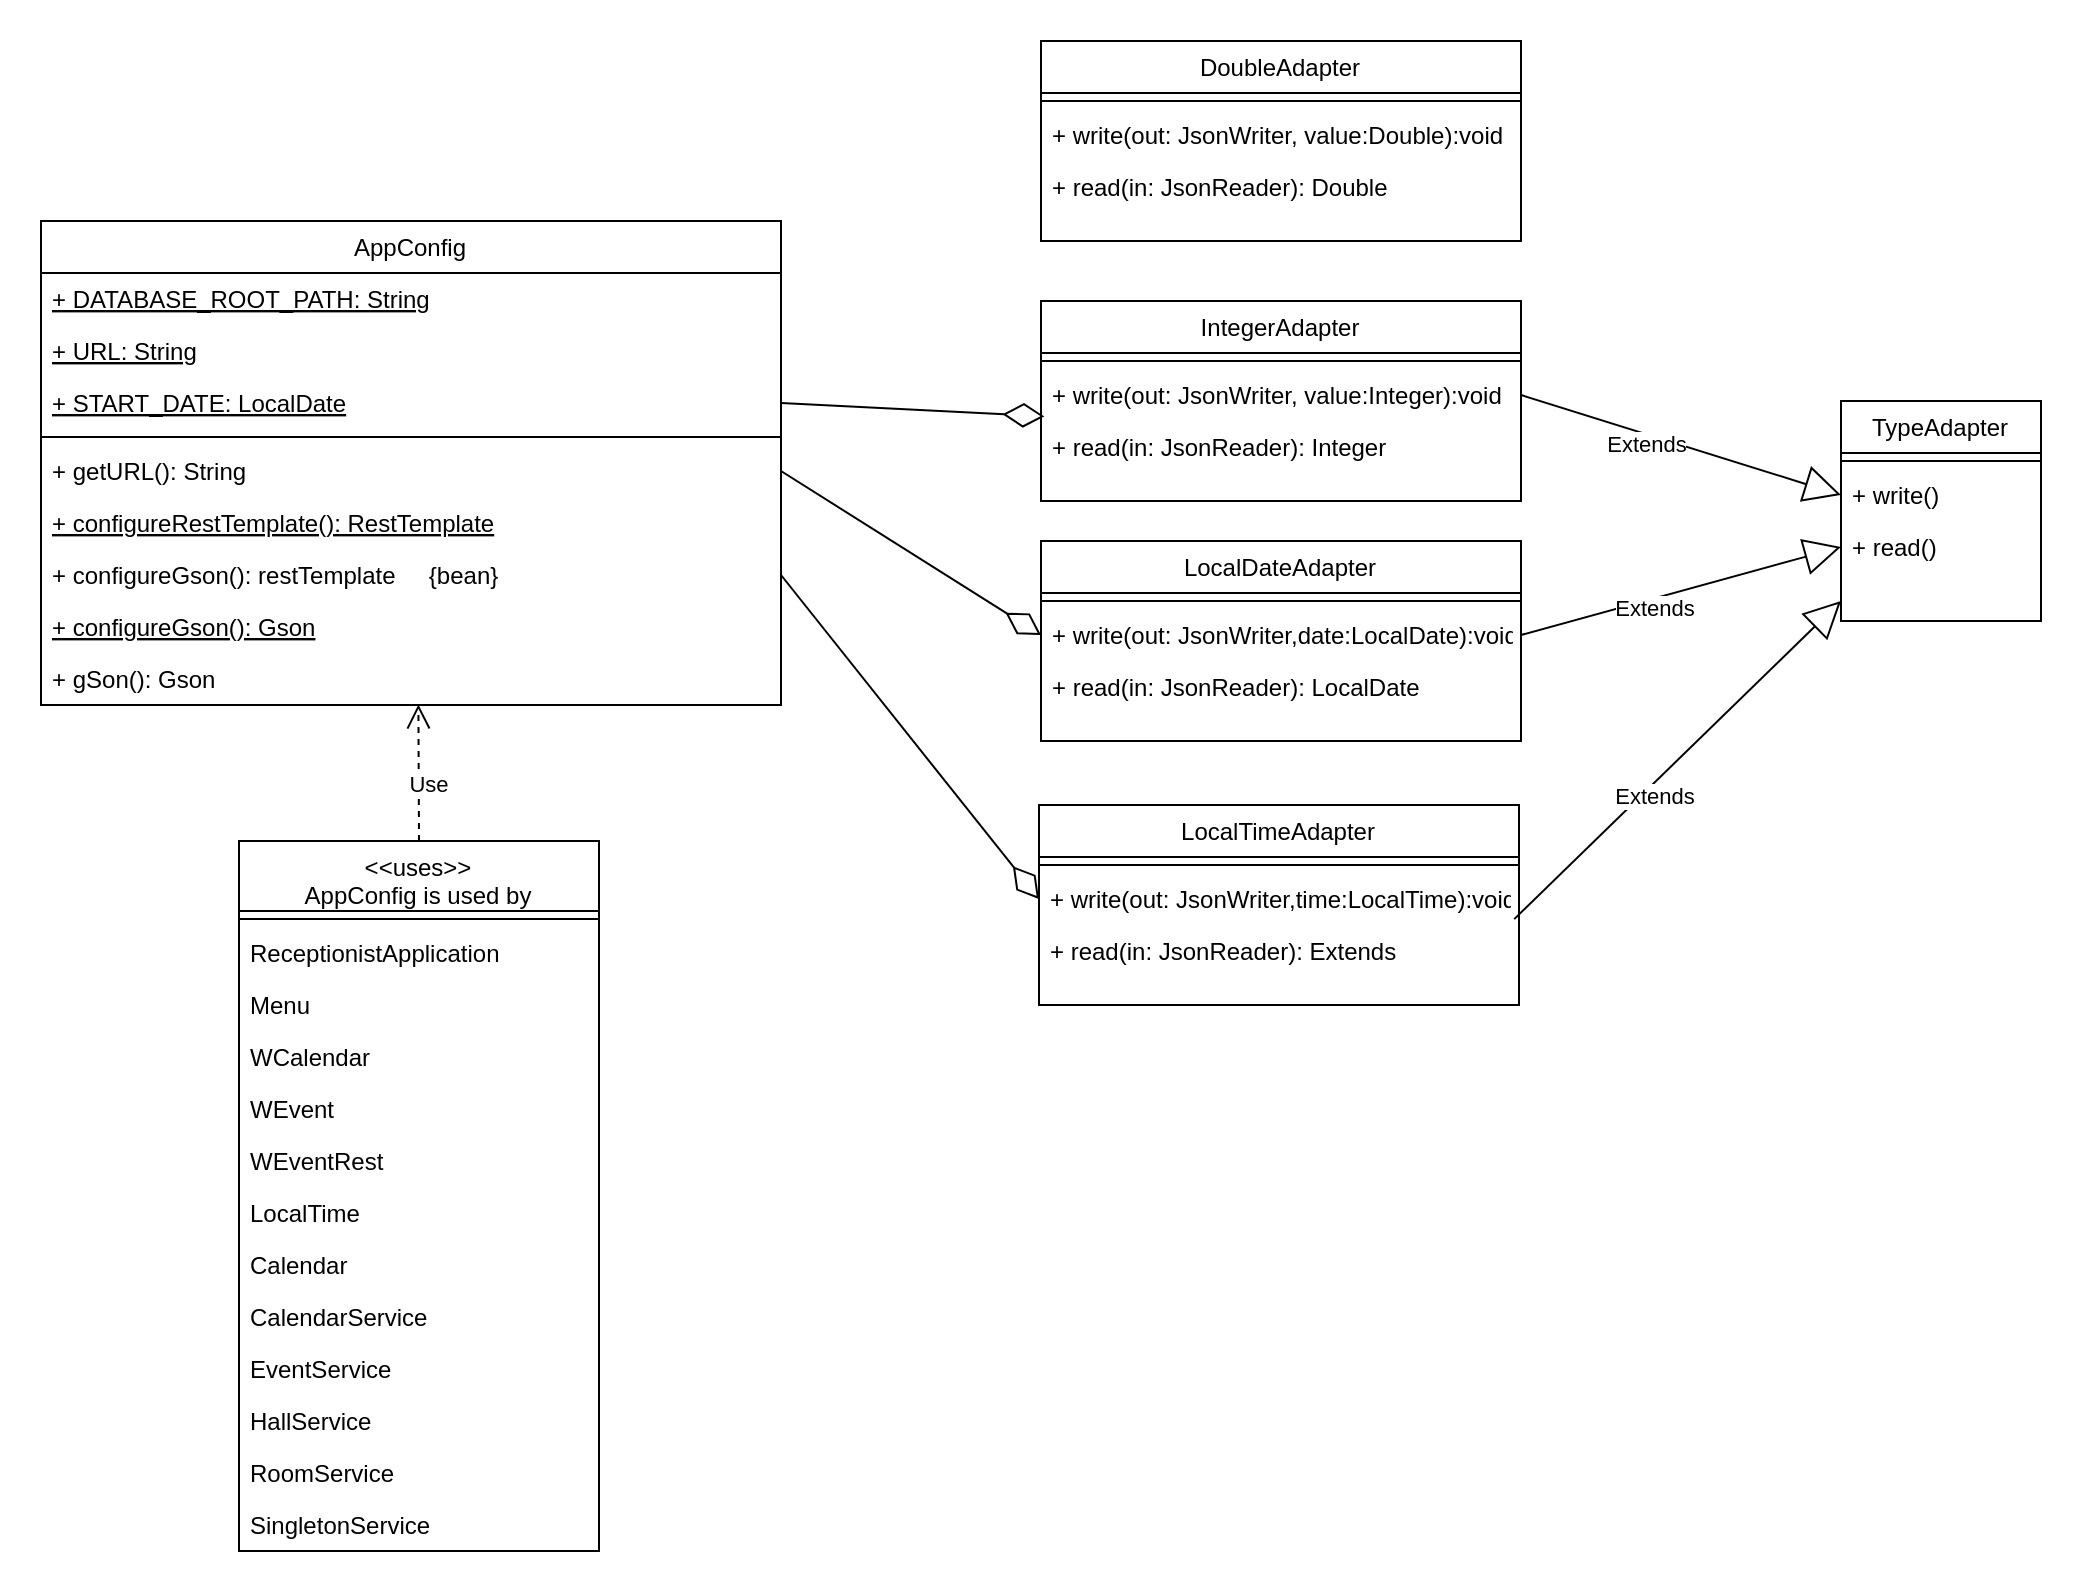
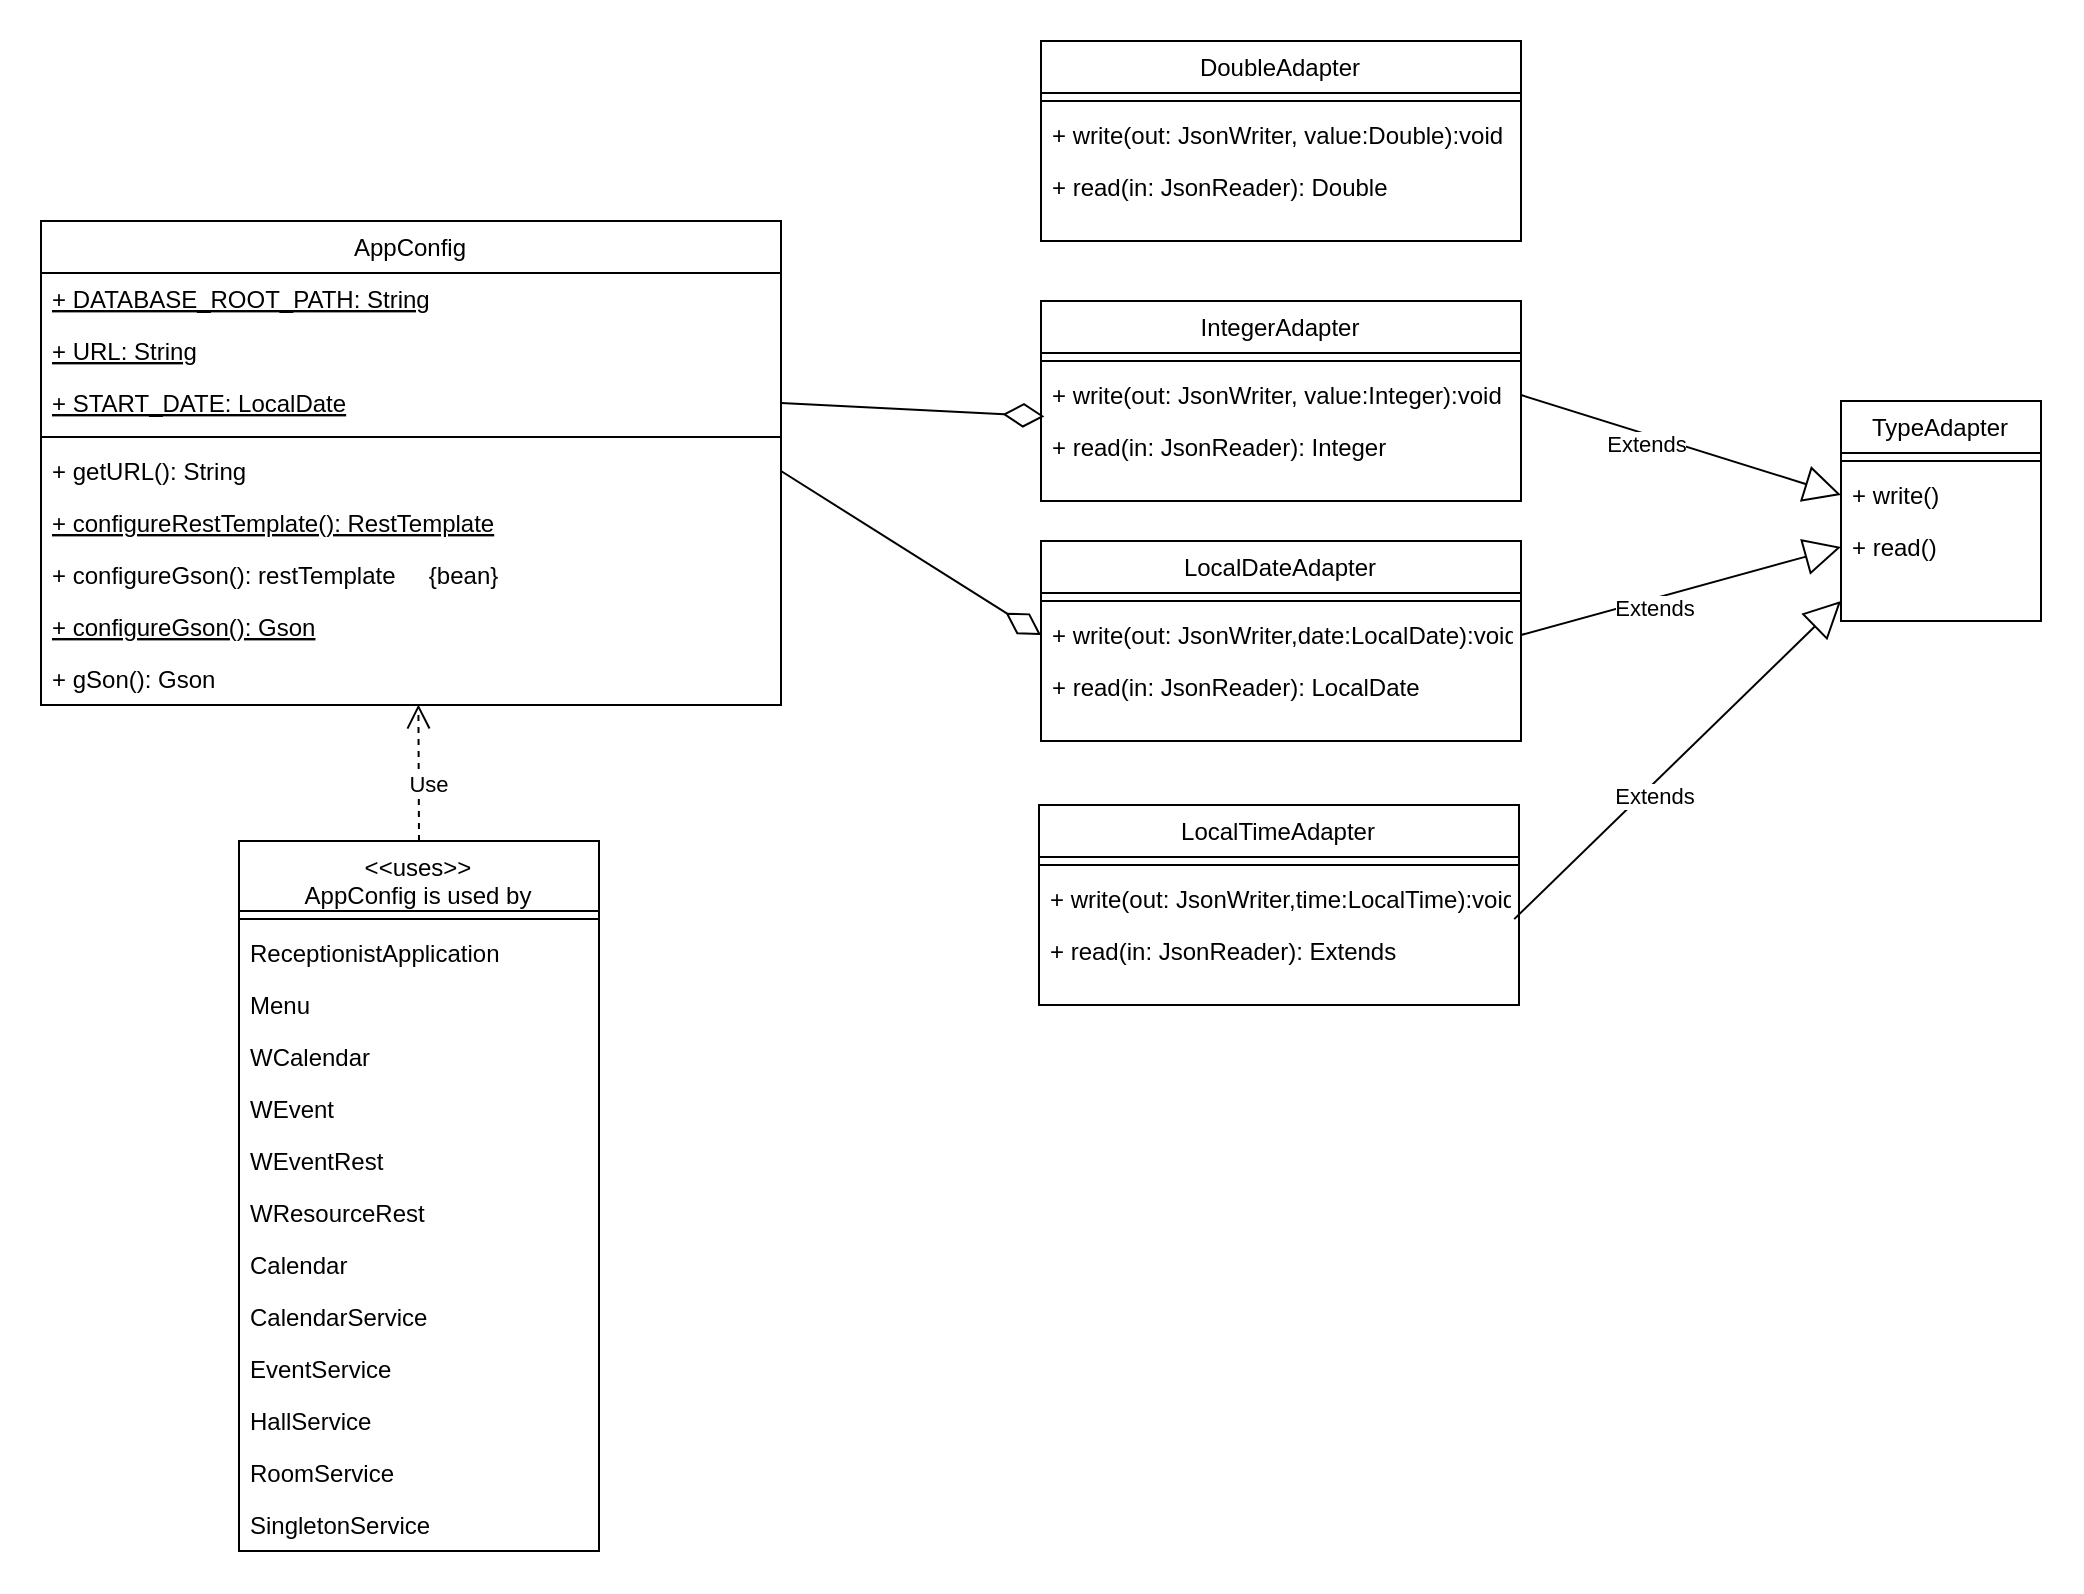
- <mxCell id="49" value="" style="endArrow=none;html=1;rounded=0;startArrow=diamondThin;startFill=0;startSize=18;entryX=1;entryY=0.5;entryDx=0;entryDy=0;exitX=0;exitY=0.5;exitDx=0;exitDy=0;" edge="1" parent="1" source="45" target="9"><mxGeometry width="50" height="50" relative="1" as="geometry"><mxPoint x="550" y="150" as="sourcePoint" /><mxPoint x="450" y="255" as="targetPoint" /></mxGeometry></mxCell>
- <mxCell id="20" value="LocalTime" style="text;align=left;verticalAlign=top;spacingLeft=4;spacingRight=4;overflow=hidden;rotatable=0;points=[[0,0.5],[1,0.5]];portConstraint=eastwest;fontStyle=0" vertex="1" parent="13"><mxGeometry y="173" width="180" height="26" as="geometry" /></mxCell>
+ <mxCell id="20" value="WResourceRest" style="text;align=left;verticalAlign=top;spacingLeft=4;spacingRight=4;overflow=hidden;rotatable=0;points=[[0,0.5],[1,0.5]];portConstraint=eastwest;fontStyle=0" vertex="1" parent="13"><mxGeometry y="173" width="180" height="26" as="geometry" /></mxCell>
